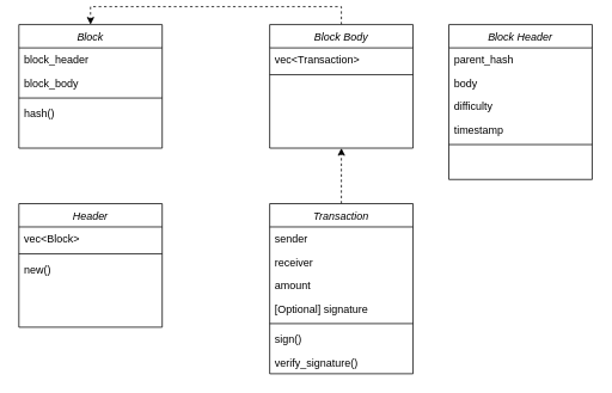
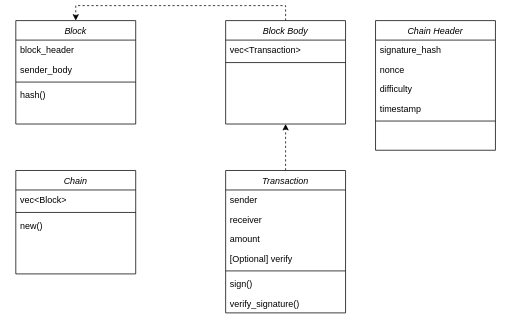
- <mxCell id="7" value="Block Header" style="swimlane;fontStyle=2;align=center;verticalAlign=top;childLayout=stackLayout;horizontal=1;startSize=26;horizontalStack=0;resizeParent=1;resizeLast=0;collapsible=1;marginBottom=0;rounded=0;shadow=0;strokeWidth=1;" vertex="1" parent="1"><mxGeometry x="500" y="20" width="160" height="173" as="geometry"><mxRectangle x="230" y="140" width="160" height="26" as="alternateBounds" /></mxGeometry></mxCell>
+ <mxCell id="7" value="Chain Header" style="swimlane;fontStyle=2;align=center;verticalAlign=top;childLayout=stackLayout;horizontal=1;startSize=26;horizontalStack=0;resizeParent=1;resizeLast=0;collapsible=1;marginBottom=0;rounded=0;shadow=0;strokeWidth=1;" vertex="1" parent="1"><mxGeometry x="500" y="20" width="160" height="173" as="geometry"><mxRectangle x="230" y="140" width="160" height="26" as="alternateBounds" /></mxGeometry></mxCell>
- <mxCell id="8" value="parent_hash" style="text;align=left;verticalAlign=top;spacingLeft=4;spacingRight=4;overflow=hidden;rotatable=0;points=[[0,0.5],[1,0.5]];portConstraint=eastwest;" vertex="1" parent="7"><mxGeometry y="26" width="160" height="26" as="geometry" /></mxCell>
+ <mxCell id="8" value="signature_hash" style="text;align=left;verticalAlign=top;spacingLeft=4;spacingRight=4;overflow=hidden;rotatable=0;points=[[0,0.5],[1,0.5]];portConstraint=eastwest;" vertex="1" parent="7"><mxGeometry y="26" width="160" height="26" as="geometry" /></mxCell>
- <mxCell id="4" value="block_body" style="text;align=left;verticalAlign=top;spacingLeft=4;spacingRight=4;overflow=hidden;rotatable=0;points=[[0,0.5],[1,0.5]];portConstraint=eastwest;rounded=0;shadow=0;html=0;" vertex="1" parent="2"><mxGeometry y="52" width="160" height="26" as="geometry" /></mxCell>
+ <mxCell id="4" value="sender_body" style="text;align=left;verticalAlign=top;spacingLeft=4;spacingRight=4;overflow=hidden;rotatable=0;points=[[0,0.5],[1,0.5]];portConstraint=eastwest;rounded=0;shadow=0;html=0;" vertex="1" parent="2"><mxGeometry y="52" width="160" height="26" as="geometry" /></mxCell>
- <mxCell id="9" value="body" style="text;align=left;verticalAlign=top;spacingLeft=4;spacingRight=4;overflow=hidden;rotatable=0;points=[[0,0.5],[1,0.5]];portConstraint=eastwest;rounded=0;shadow=0;html=0;" vertex="1" parent="7"><mxGeometry y="52" width="160" height="26" as="geometry" /></mxCell>
+ <mxCell id="9" value="nonce" style="text;align=left;verticalAlign=top;spacingLeft=4;spacingRight=4;overflow=hidden;rotatable=0;points=[[0,0.5],[1,0.5]];portConstraint=eastwest;rounded=0;shadow=0;html=0;" vertex="1" parent="7"><mxGeometry y="52" width="160" height="26" as="geometry" /></mxCell>
- <mxCell id="26" value="Header" style="swimlane;fontStyle=2;align=center;verticalAlign=top;childLayout=stackLayout;horizontal=1;startSize=26;horizontalStack=0;resizeParent=1;resizeLast=0;collapsible=1;marginBottom=0;rounded=0;shadow=0;strokeWidth=1;" vertex="1" parent="1"><mxGeometry x="20" y="220" width="160" height="138" as="geometry"><mxRectangle x="230" y="140" width="160" height="26" as="alternateBounds" /></mxGeometry></mxCell>
+ <mxCell id="26" value="Chain" style="swimlane;fontStyle=2;align=center;verticalAlign=top;childLayout=stackLayout;horizontal=1;startSize=26;horizontalStack=0;resizeParent=1;resizeLast=0;collapsible=1;marginBottom=0;rounded=0;shadow=0;strokeWidth=1;" vertex="1" parent="1"><mxGeometry x="20" y="220" width="160" height="138" as="geometry"><mxRectangle x="230" y="140" width="160" height="26" as="alternateBounds" /></mxGeometry></mxCell>
- <mxCell id="22" value="[Optional] signature" style="text;align=left;verticalAlign=top;spacingLeft=4;spacingRight=4;overflow=hidden;rotatable=0;points=[[0,0.5],[1,0.5]];portConstraint=eastwest;rounded=0;shadow=0;html=0;" vertex="1" parent="18"><mxGeometry y="104" width="160" height="26" as="geometry" /></mxCell>
+ <mxCell id="22" value="[Optional] verify" style="text;align=left;verticalAlign=top;spacingLeft=4;spacingRight=4;overflow=hidden;rotatable=0;points=[[0,0.5],[1,0.5]];portConstraint=eastwest;rounded=0;shadow=0;html=0;" vertex="1" parent="18"><mxGeometry y="104" width="160" height="26" as="geometry" /></mxCell>
